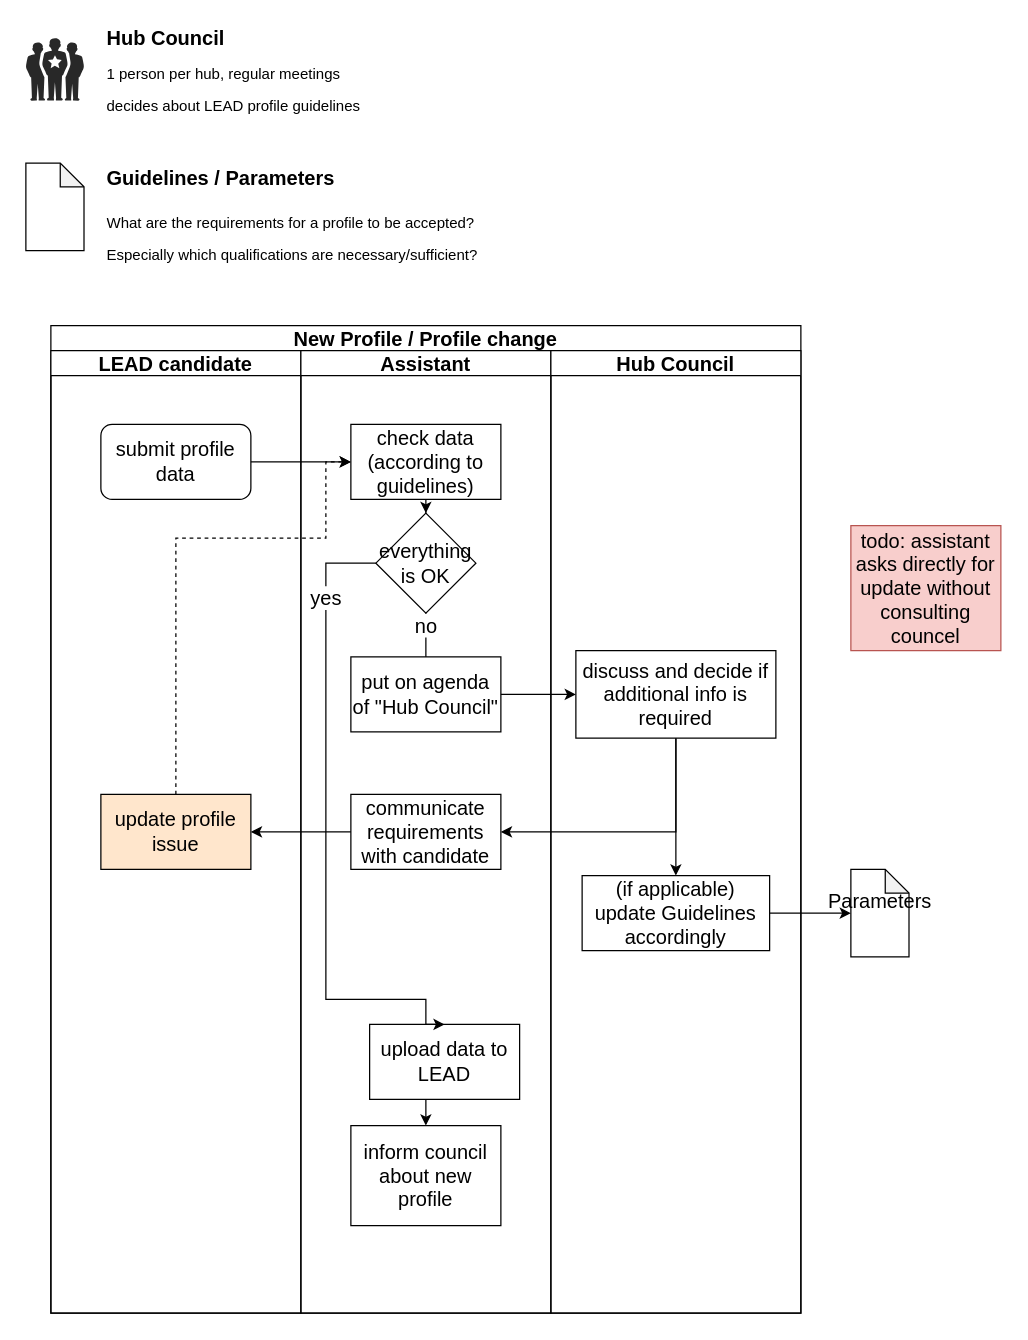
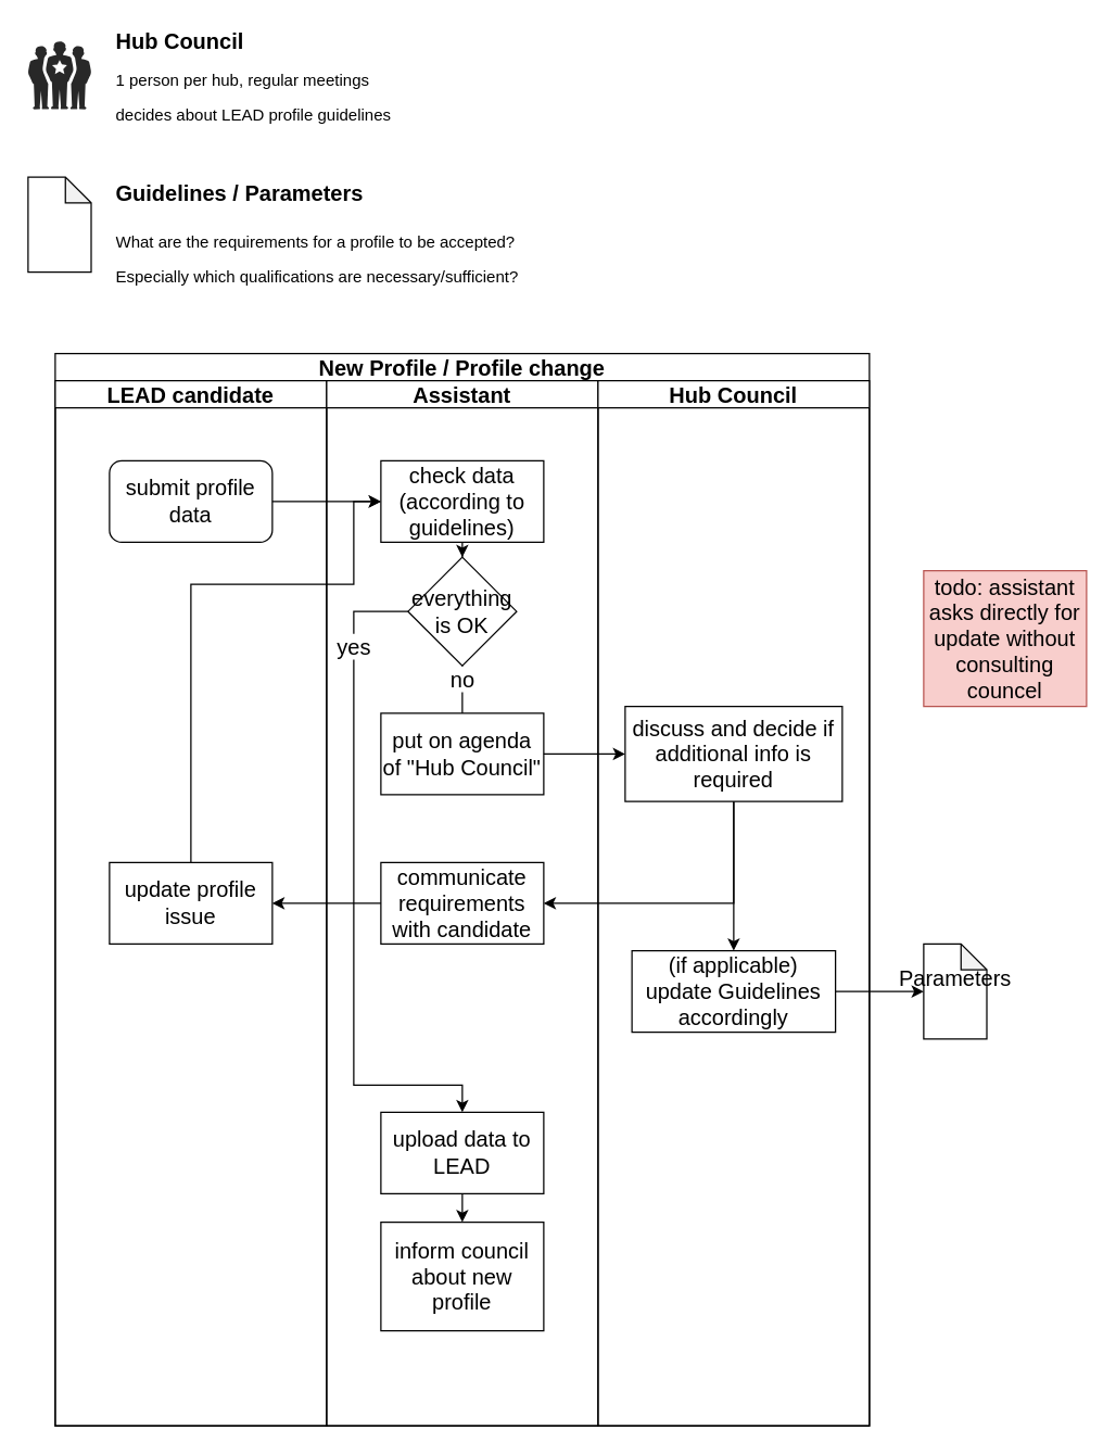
- <mxCell id="28" style="edgeStyle=orthogonalEdgeStyle;rounded=0;orthogonalLoop=1;jettySize=auto;html=1;exitX=0.5;exitY=0;exitDx=0;exitDy=0;entryX=0;entryY=0.5;entryDx=0;entryDy=0;fontSize=16;dashed=1;" edge="1" parent="5" source="8" target="11"><mxGeometry relative="1" as="geometry"><Array as="points"><mxPoint x="100" y="170" /><mxPoint x="220" y="170" /><mxPoint x="220" y="109" /></Array></mxGeometry></mxCell>
+ <mxCell id="28" style="edgeStyle=orthogonalEdgeStyle;rounded=0;orthogonalLoop=1;jettySize=auto;html=1;exitX=0.5;exitY=0;exitDx=0;exitDy=0;entryX=0;entryY=0.5;entryDx=0;entryDy=0;fontSize=16;" edge="1" parent="5" source="8" target="11"><mxGeometry relative="1" as="geometry"><Array as="points"><mxPoint x="100" y="170" /><mxPoint x="220" y="170" /><mxPoint x="220" y="109" /></Array></mxGeometry></mxCell>
- <mxCell id="8" value="update profile issue" style="rounded=0;whiteSpace=wrap;html=1;fontSize=16;strokeWidth=1;fillColor=#ffe6cc;" vertex="1" parent="6"><mxGeometry x="40" y="355" width="120" height="60" as="geometry" /></mxCell>
+ <mxCell id="8" value="update profile issue" style="rounded=0;whiteSpace=wrap;html=1;fontSize=16;strokeWidth=1;" vertex="1" parent="6"><mxGeometry x="40" y="355" width="120" height="60" as="geometry" /></mxCell>
- <mxCell id="15" value="upload data to LEAD" style="rounded=0;whiteSpace=wrap;html=1;fontSize=16;strokeWidth=1;" vertex="1" parent="9"><mxGeometry x="55" y="539" width="120" height="60" as="geometry" /></mxCell>
+ <mxCell id="15" value="upload data to LEAD" style="rounded=0;whiteSpace=wrap;html=1;fontSize=16;strokeWidth=1;" vertex="1" parent="9"><mxGeometry x="40" y="539" width="120" height="60" as="geometry" /></mxCell>
